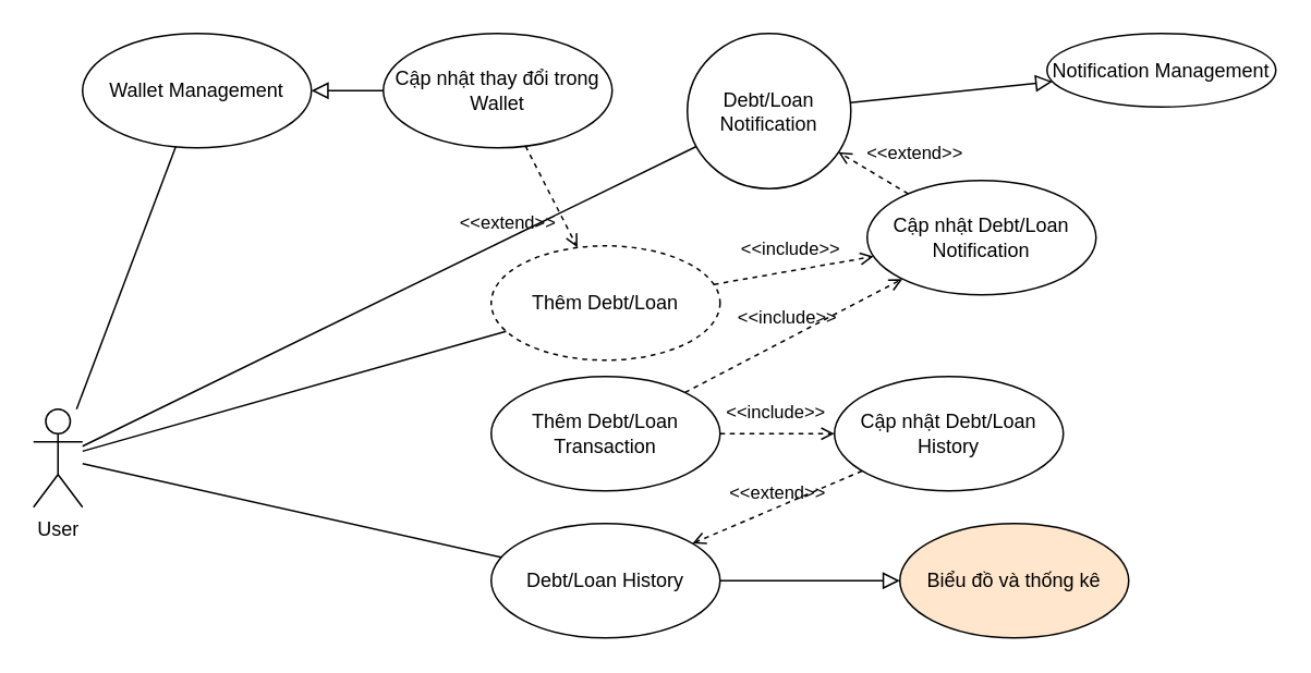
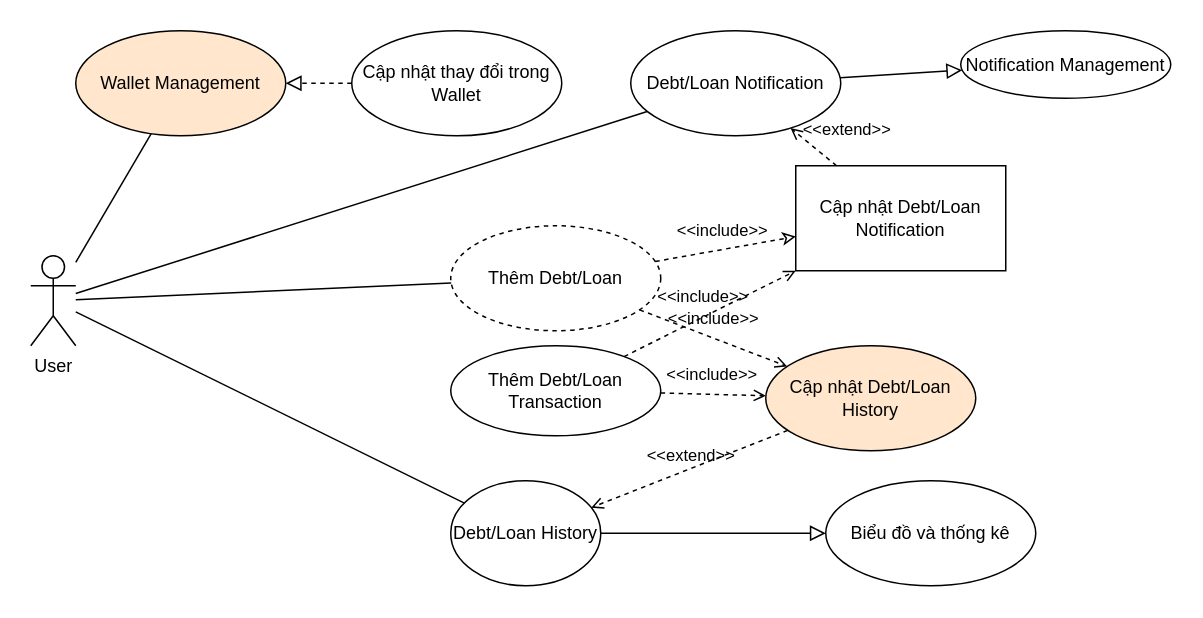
- <mxCell id="27" value="Wallet Management" style="ellipse;whiteSpace=wrap;html=1;" vertex="1" parent="1"><mxGeometry x="50" y="20" width="140" height="70" as="geometry" /></mxCell>
+ <mxCell id="27" value="Wallet Management" style="ellipse;whiteSpace=wrap;html=1;fillColor=#ffe6cc;" vertex="1" parent="1"><mxGeometry x="50" y="20" width="140" height="70" as="geometry" /></mxCell>
- <mxCell id="28" value="" style="endArrow=block;html=1;rounded=0;align=center;verticalAlign=bottom;endFill=0;labelBackgroundColor=none;endSize=8;" edge="1" parent="1" target="27" source="16"><mxGeometry relative="1" as="geometry"><mxPoint x="-50" y="45" as="sourcePoint" /><mxPoint x="274" y="486" as="targetPoint" /></mxGeometry></mxCell>
+ <mxCell id="28" value="" style="endArrow=block;html=1;rounded=0;align=center;verticalAlign=bottom;endFill=0;labelBackgroundColor=none;endSize=8;dashed=1;" edge="1" parent="1" target="27" source="16"><mxGeometry relative="1" as="geometry"><mxPoint x="-50" y="45" as="sourcePoint" /><mxPoint x="274" y="486" as="targetPoint" /></mxGeometry></mxCell>
- <mxCell id="17" value="Debt/Loan Notification" style="ellipse;whiteSpace=wrap;html=1;" vertex="1" parent="1"><mxGeometry x="420" y="20" width="100" height="95" as="geometry" /></mxCell>
+ <mxCell id="17" value="Debt/Loan Notification" style="ellipse;whiteSpace=wrap;html=1;" vertex="1" parent="1"><mxGeometry x="420" y="20" width="140" height="70" as="geometry" /></mxCell>
- <mxCell id="26" value="&amp;lt;&amp;lt;extend&amp;gt;&amp;gt;" style="html=1;verticalAlign=bottom;labelBackgroundColor=none;endArrow=open;endFill=0;dashed=1;rounded=0;" edge="1" parent="1" source="16" target="3"><mxGeometry x="0.278" y="-35" width="160" relative="1" as="geometry"><mxPoint x="407" y="140" as="sourcePoint" /><mxPoint x="370" y="110" as="targetPoint" /><mxPoint as="offset" /></mxGeometry></mxCell>
- <mxCell id="22" value="Cập nhật Debt/Loan Notification" style="ellipse;whiteSpace=wrap;html=1;" vertex="1" parent="1"><mxGeometry x="530" y="110" width="140" height="70" as="geometry" /></mxCell>
+ <mxCell id="22" value="Cập nhật Debt/Loan Notification" style="whiteSpace=wrap;html=1;rounded=0;" vertex="1" parent="1"><mxGeometry x="530" y="110" width="140" height="70" as="geometry" /></mxCell>
- <mxCell id="23" value="&amp;lt;&amp;lt;include&amp;gt;&amp;gt;" style="html=1;verticalAlign=bottom;labelBackgroundColor=none;endArrow=open;endFill=0;dashed=1;rounded=0;" edge="1" parent="1" source="3" target="22"><mxGeometry x="-0.04" y="4" width="160" relative="1" as="geometry"><mxPoint x="590" y="190" as="sourcePoint" /><mxPoint x="531" y="47.5" as="targetPoint" /><mxPoint as="offset" /></mxGeometry></mxCell>
+ <mxCell id="23" value="&amp;lt;&amp;lt;include&amp;gt;&amp;gt;" style="html=1;verticalAlign=bottom;labelBackgroundColor=none;endArrow=classic;endFill=0;dashed=1;rounded=0;" edge="1" parent="1" source="3" target="22"><mxGeometry x="-0.04" y="4" width="160" relative="1" as="geometry"><mxPoint x="590" y="190" as="sourcePoint" /><mxPoint x="531" y="47.5" as="targetPoint" /><mxPoint as="offset" /></mxGeometry></mxCell>
+ <mxCell id="10" value="&amp;lt;&amp;lt;include&amp;gt;&amp;gt;" style="html=1;verticalAlign=bottom;labelBackgroundColor=none;endArrow=open;endFill=0;dashed=1;rounded=0;" edge="1" parent="1" source="3" target="9"><mxGeometry x="-0.04" y="4" width="160" relative="1" as="geometry"><mxPoint x="210" y="260" as="sourcePoint" /><mxPoint x="370" y="260" as="targetPoint" /><mxPoint as="offset" /></mxGeometry></mxCell>
- <mxCell id="4" value="Thêm Debt/Loan Transaction" style="ellipse;whiteSpace=wrap;html=1;" vertex="1" parent="1"><mxGeometry x="300" y="230" width="140" height="70" as="geometry" /></mxCell>
+ <mxCell id="4" value="Thêm Debt/Loan Transaction" style="ellipse;whiteSpace=wrap;html=1;" vertex="1" parent="1"><mxGeometry x="300" y="230" width="140" height="60" as="geometry" /></mxCell>
- <mxCell id="9" value="Cập nhật Debt/Loan History" style="ellipse;whiteSpace=wrap;html=1;" vertex="1" parent="1"><mxGeometry x="510" y="230" width="140" height="70" as="geometry" /></mxCell>
+ <mxCell id="9" value="Cập nhật Debt/Loan History" style="ellipse;whiteSpace=wrap;html=1;fillColor=#ffe6cc;" vertex="1" parent="1"><mxGeometry x="510" y="230" width="140" height="70" as="geometry" /></mxCell>
- <mxCell id="2" value="User" style="shape=umlActor;verticalLabelPosition=bottom;verticalAlign=top;html=1;outlineConnect=0;" vertex="1" parent="1"><mxGeometry x="20" y="250" width="30" height="60" as="geometry" /></mxCell>
+ <mxCell id="2" value="User" style="shape=umlActor;verticalLabelPosition=bottom;verticalAlign=top;html=1;outlineConnect=0;" vertex="1" parent="1"><mxGeometry x="20" y="170" width="30" height="60" as="geometry" /></mxCell>
- <mxCell id="5" value="Debt/Loan&amp;nbsp;History" style="ellipse;whiteSpace=wrap;html=1;" vertex="1" parent="1"><mxGeometry x="300" y="320" width="140" height="70" as="geometry" /></mxCell>
+ <mxCell id="5" value="Debt/Loan&amp;nbsp;History" style="ellipse;whiteSpace=wrap;html=1;" vertex="1" parent="1"><mxGeometry x="300" y="320" width="100" height="70" as="geometry" /></mxCell>
- <mxCell id="13" value="Biểu đồ và thống kê" style="ellipse;whiteSpace=wrap;html=1;fillColor=#ffe6cc;" vertex="1" parent="1"><mxGeometry x="550" y="320" width="140" height="70" as="geometry" /></mxCell>
+ <mxCell id="13" value="Biểu đồ và thống kê" style="ellipse;whiteSpace=wrap;html=1;" vertex="1" parent="1"><mxGeometry x="550" y="320" width="140" height="70" as="geometry" /></mxCell>
